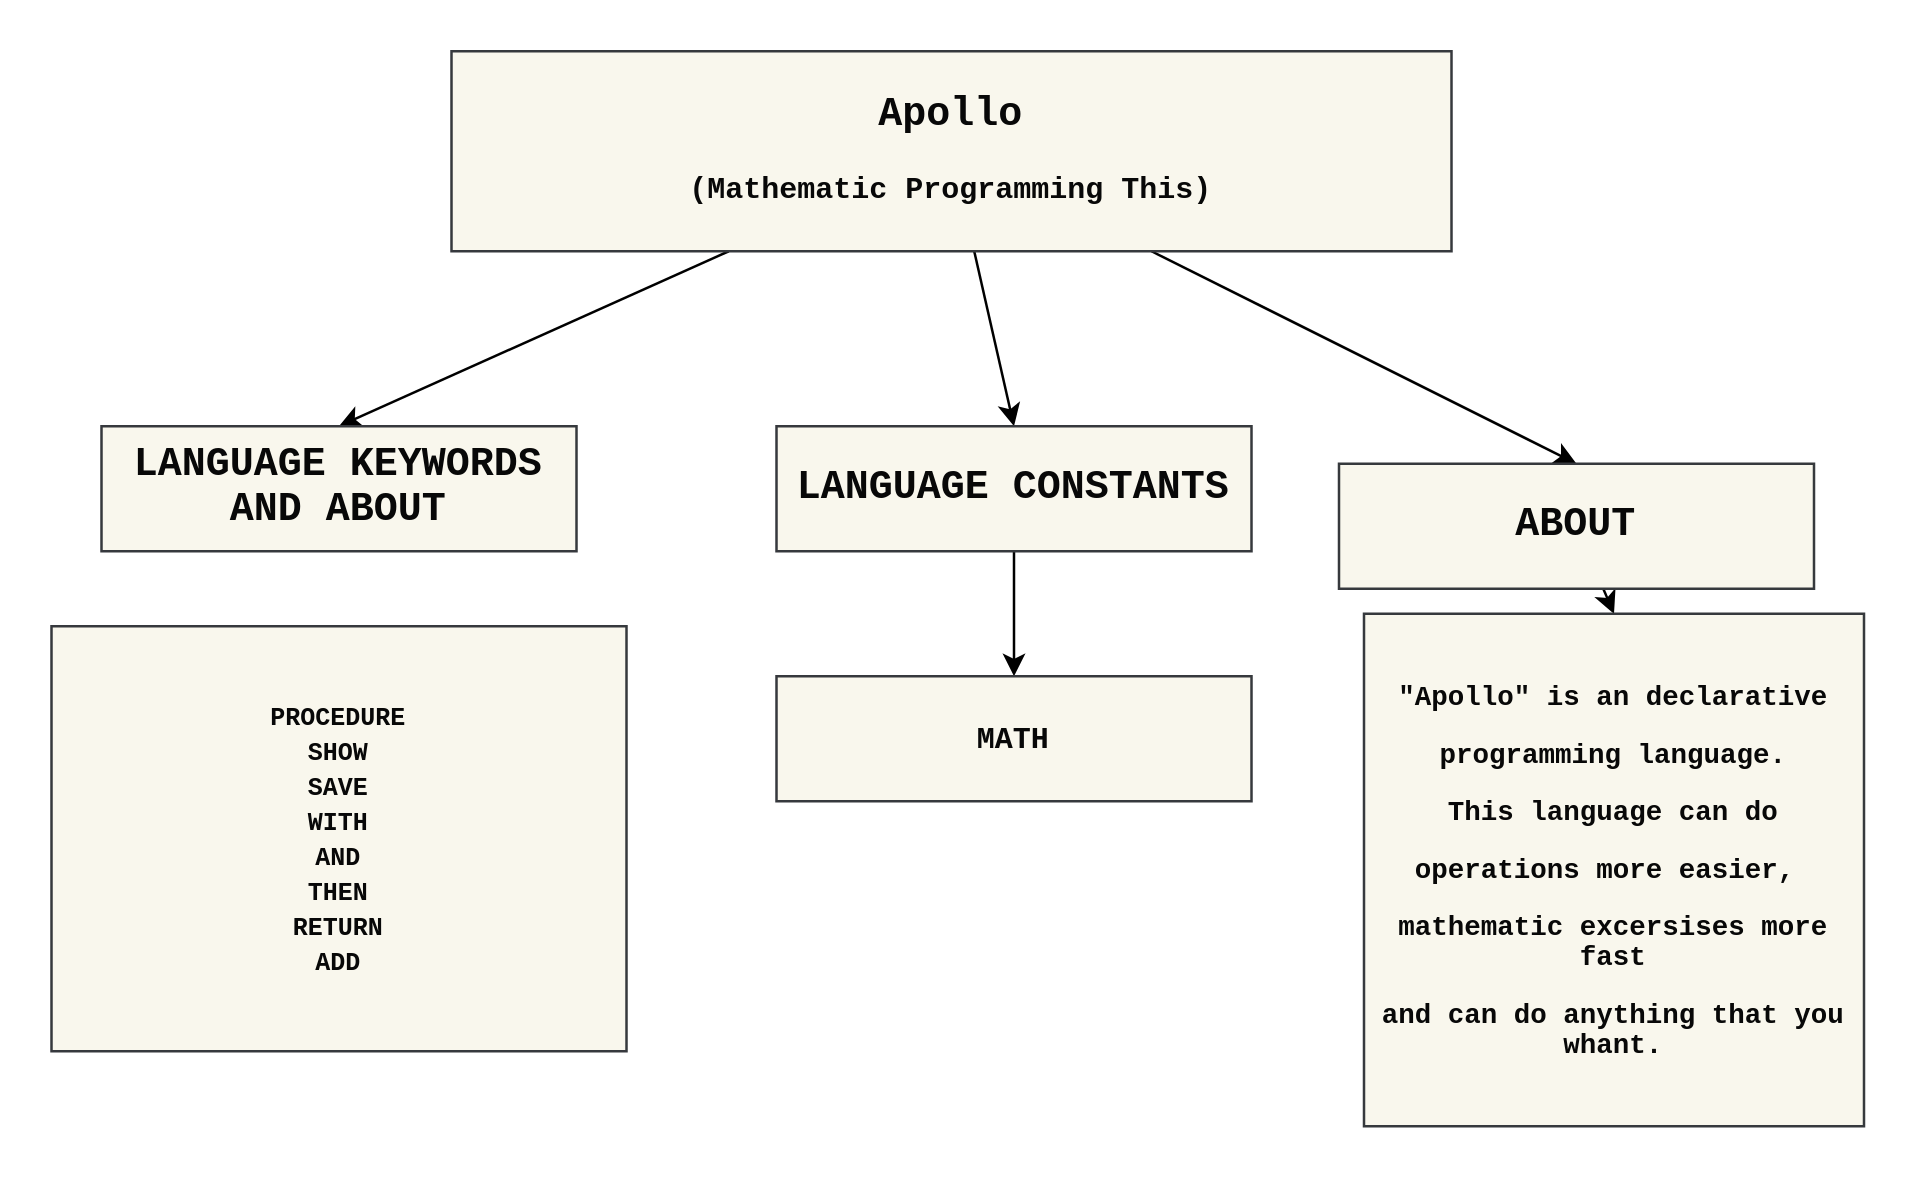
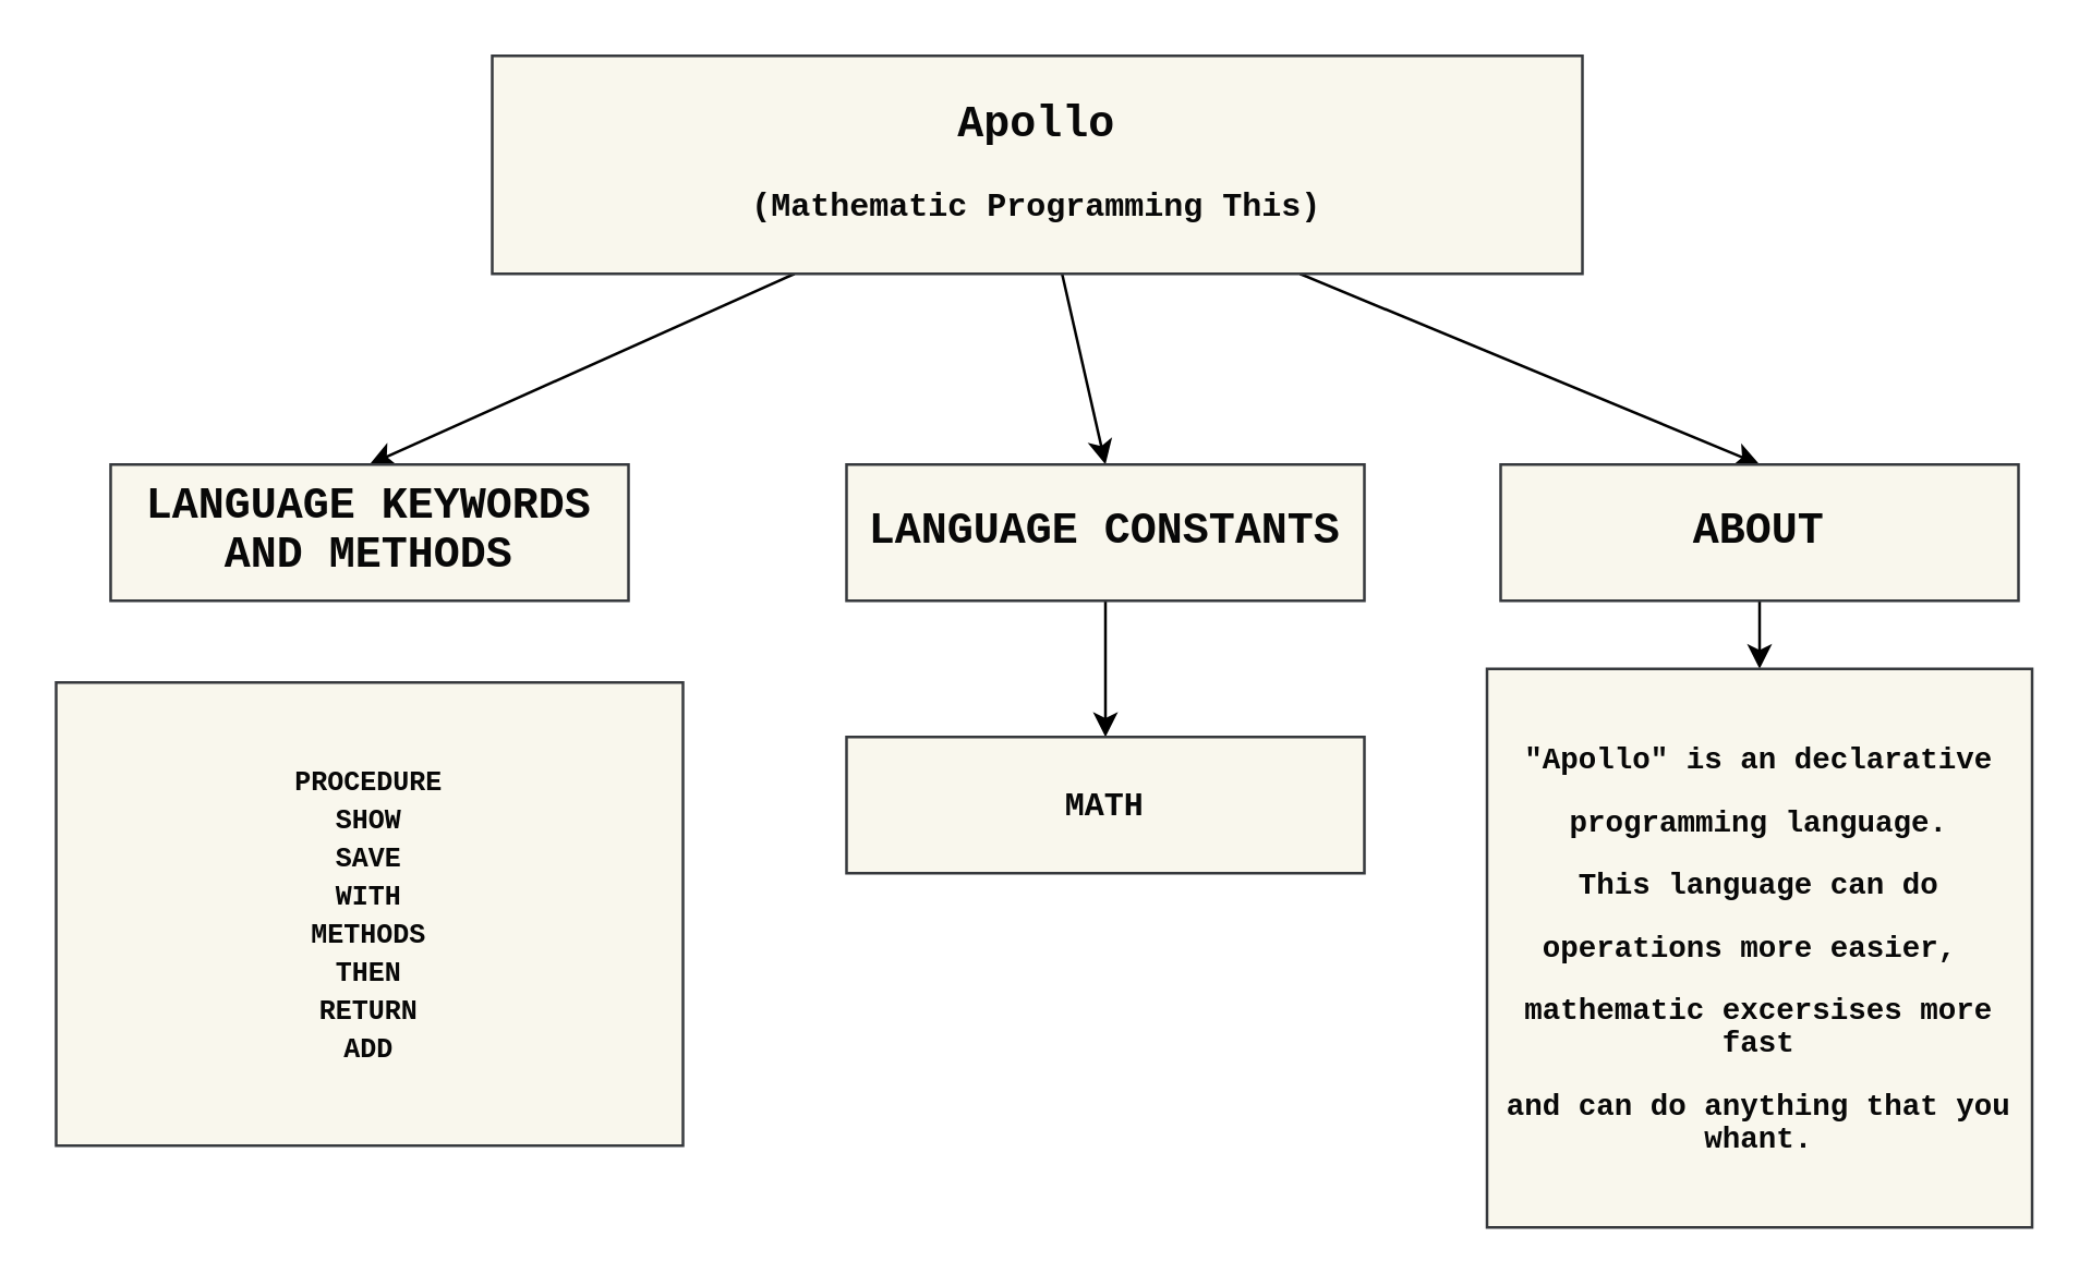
- <mxCell id="6" value="&lt;pre style=&quot;line-height: 40%;&quot;&gt;&lt;font face=&quot;Courier New&quot; color=&quot;#080808&quot;&gt;&lt;span style=&quot;font-size: 16px;&quot;&gt;&lt;b&gt;LANGUAGE KEYWORDS&lt;/b&gt;&lt;/span&gt;&lt;/font&gt;&lt;/pre&gt;&lt;pre style=&quot;line-height: 40%;&quot;&gt;&lt;font face=&quot;Courier New&quot; color=&quot;#080808&quot;&gt;&lt;span style=&quot;font-size: 16px;&quot;&gt;&lt;b&gt;AND ABOUT&lt;/b&gt;&lt;/span&gt;&lt;/font&gt;&lt;/pre&gt;" style="whiteSpace=wrap;html=1;fillColor=#f9f7ed;strokeColor=#36393d;" parent="1" vertex="1"><mxGeometry x="40" y="170" width="190" height="50" as="geometry" /></mxCell>
+ <mxCell id="6" value="&lt;pre style=&quot;line-height: 40%;&quot;&gt;&lt;font face=&quot;Courier New&quot; color=&quot;#080808&quot;&gt;&lt;span style=&quot;font-size: 16px;&quot;&gt;&lt;b&gt;LANGUAGE KEYWORDS&lt;/b&gt;&lt;/span&gt;&lt;/font&gt;&lt;/pre&gt;&lt;pre style=&quot;line-height: 40%;&quot;&gt;&lt;font face=&quot;Courier New&quot; color=&quot;#080808&quot;&gt;&lt;span style=&quot;font-size: 16px;&quot;&gt;&lt;b&gt;AND METHODS&lt;/b&gt;&lt;/span&gt;&lt;/font&gt;&lt;/pre&gt;" style="whiteSpace=wrap;html=1;fillColor=#f9f7ed;strokeColor=#36393d;" parent="1" vertex="1"><mxGeometry x="40" y="170" width="190" height="50" as="geometry" /></mxCell>
- <mxCell id="11" value="&lt;pre&gt;&lt;font face=&quot;Courier New&quot; color=&quot;#080808&quot;&gt;&lt;span style=&quot;font-size: 16px;&quot;&gt;&lt;b&gt;ABOUT&lt;/b&gt;&lt;/span&gt;&lt;/font&gt;&lt;/pre&gt;" style="whiteSpace=wrap;html=1;fillColor=#f9f7ed;strokeColor=#36393d;" parent="1" vertex="1"><mxGeometry x="535" y="185" width="190" height="50" as="geometry" /></mxCell>
+ <mxCell id="11" value="&lt;pre&gt;&lt;font face=&quot;Courier New&quot; color=&quot;#080808&quot;&gt;&lt;span style=&quot;font-size: 16px;&quot;&gt;&lt;b&gt;ABOUT&lt;/b&gt;&lt;/span&gt;&lt;/font&gt;&lt;/pre&gt;" style="whiteSpace=wrap;html=1;fillColor=#f9f7ed;strokeColor=#36393d;" parent="1" vertex="1"><mxGeometry x="550" y="170" width="190" height="50" as="geometry" /></mxCell>
- <mxCell id="9" value="&lt;pre style=&quot;line-height: 0%;&quot;&gt;&lt;font size=&quot;1&quot; face=&quot;Courier New&quot; color=&quot;#080808&quot;&gt;&lt;b&gt;PROCEDURE&lt;/b&gt;&lt;/font&gt;&lt;/pre&gt;&lt;pre style=&quot;line-height: 0%;&quot;&gt;&lt;font size=&quot;1&quot; face=&quot;Courier New&quot; color=&quot;#080808&quot;&gt;&lt;b&gt;SHOW&lt;/b&gt;&lt;/font&gt;&lt;/pre&gt;&lt;pre style=&quot;line-height: 0%;&quot;&gt;&lt;font size=&quot;1&quot; face=&quot;Courier New&quot; color=&quot;#080808&quot;&gt;&lt;b&gt;SAVE&lt;/b&gt;&lt;/font&gt;&lt;/pre&gt;&lt;pre style=&quot;line-height: 0%;&quot;&gt;&lt;font size=&quot;1&quot; face=&quot;Courier New&quot; color=&quot;#080808&quot;&gt;&lt;b&gt;WITH&lt;/b&gt;&lt;/font&gt;&lt;/pre&gt;&lt;pre style=&quot;line-height: 0%;&quot;&gt;&lt;font size=&quot;1&quot; face=&quot;Courier New&quot; color=&quot;#080808&quot;&gt;&lt;b&gt;AND&lt;/b&gt;&lt;/font&gt;&lt;/pre&gt;&lt;pre style=&quot;line-height: 0%;&quot;&gt;&lt;font size=&quot;1&quot; face=&quot;Courier New&quot; color=&quot;#080808&quot;&gt;&lt;b&gt;THEN&lt;/b&gt;&lt;/font&gt;&lt;/pre&gt;&lt;pre style=&quot;line-height: 0%;&quot;&gt;&lt;font size=&quot;1&quot; face=&quot;Courier New&quot; color=&quot;#080808&quot;&gt;&lt;b&gt;RETURN&lt;/b&gt;&lt;/font&gt;&lt;/pre&gt;&lt;pre style=&quot;line-height: 0%;&quot;&gt;&lt;pre style=&quot;line-height: 0px;&quot;&gt;&lt;font size=&quot;1&quot; face=&quot;Courier New&quot; color=&quot;#080808&quot;&gt;&lt;b&gt;ADD&lt;/b&gt;&lt;/font&gt;&lt;/pre&gt;&lt;/pre&gt;" style="whiteSpace=wrap;html=1;fillColor=#f9f7ed;strokeColor=#36393d;" parent="1" vertex="1"><mxGeometry x="20" y="250" width="230" height="170" as="geometry" /></mxCell>
+ <mxCell id="9" value="&lt;pre style=&quot;line-height: 0%;&quot;&gt;&lt;font size=&quot;1&quot; face=&quot;Courier New&quot; color=&quot;#080808&quot;&gt;&lt;b&gt;PROCEDURE&lt;/b&gt;&lt;/font&gt;&lt;/pre&gt;&lt;pre style=&quot;line-height: 0%;&quot;&gt;&lt;font size=&quot;1&quot; face=&quot;Courier New&quot; color=&quot;#080808&quot;&gt;&lt;b&gt;SHOW&lt;/b&gt;&lt;/font&gt;&lt;/pre&gt;&lt;pre style=&quot;line-height: 0%;&quot;&gt;&lt;font size=&quot;1&quot; face=&quot;Courier New&quot; color=&quot;#080808&quot;&gt;&lt;b&gt;SAVE&lt;/b&gt;&lt;/font&gt;&lt;/pre&gt;&lt;pre style=&quot;line-height: 0%;&quot;&gt;&lt;font size=&quot;1&quot; face=&quot;Courier New&quot; color=&quot;#080808&quot;&gt;&lt;b&gt;WITH&lt;/b&gt;&lt;/font&gt;&lt;/pre&gt;&lt;pre style=&quot;line-height: 0%;&quot;&gt;&lt;font size=&quot;1&quot; face=&quot;Courier New&quot; color=&quot;#080808&quot;&gt;&lt;b&gt;METHODS&lt;/b&gt;&lt;/font&gt;&lt;/pre&gt;&lt;pre style=&quot;line-height: 0%;&quot;&gt;&lt;font size=&quot;1&quot; face=&quot;Courier New&quot; color=&quot;#080808&quot;&gt;&lt;b&gt;THEN&lt;/b&gt;&lt;/font&gt;&lt;/pre&gt;&lt;pre style=&quot;line-height: 0%;&quot;&gt;&lt;font size=&quot;1&quot; face=&quot;Courier New&quot; color=&quot;#080808&quot;&gt;&lt;b&gt;RETURN&lt;/b&gt;&lt;/font&gt;&lt;/pre&gt;&lt;pre style=&quot;line-height: 0%;&quot;&gt;&lt;pre style=&quot;line-height: 0px;&quot;&gt;&lt;font size=&quot;1&quot; face=&quot;Courier New&quot; color=&quot;#080808&quot;&gt;&lt;b&gt;ADD&lt;/b&gt;&lt;/font&gt;&lt;/pre&gt;&lt;/pre&gt;" style="whiteSpace=wrap;html=1;fillColor=#f9f7ed;strokeColor=#36393d;" parent="1" vertex="1"><mxGeometry x="20" y="250" width="230" height="170" as="geometry" /></mxCell>
